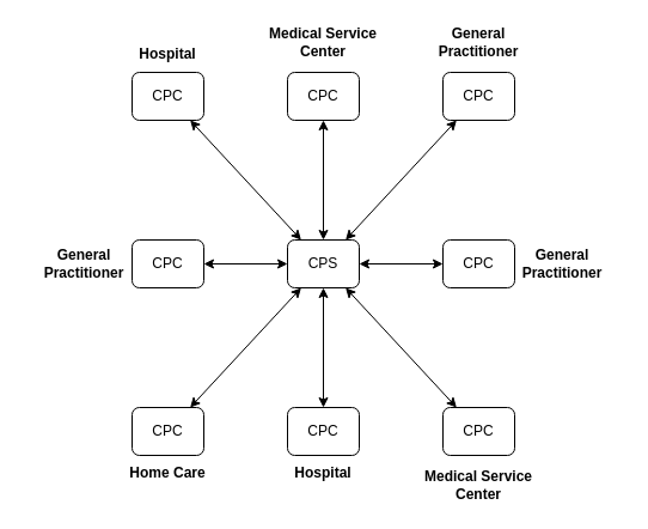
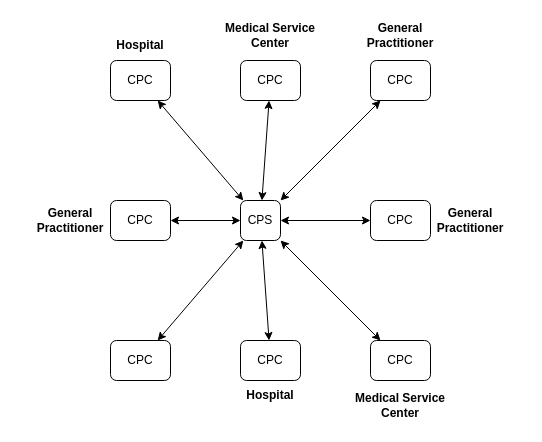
- <mxCell id="8" value="CPS" style="rounded=1;whiteSpace=wrap;html=1;" vertex="1" parent="1"><mxGeometry x="240" y="200" width="60" height="40" as="geometry" /></mxCell>
+ <mxCell id="8" value="CPS" style="rounded=1;whiteSpace=wrap;html=1;" vertex="1" parent="1"><mxGeometry x="240" y="200" width="40" height="40" as="geometry" /></mxCell>
- <mxCell id="17" value="Home Care" style="text;html=1;align=center;verticalAlign=middle;whiteSpace=wrap;rounded=0;fontStyle=1" vertex="1" parent="1"><mxGeometry x="90" y="380" width="100" height="30" as="geometry" /></mxCell>
